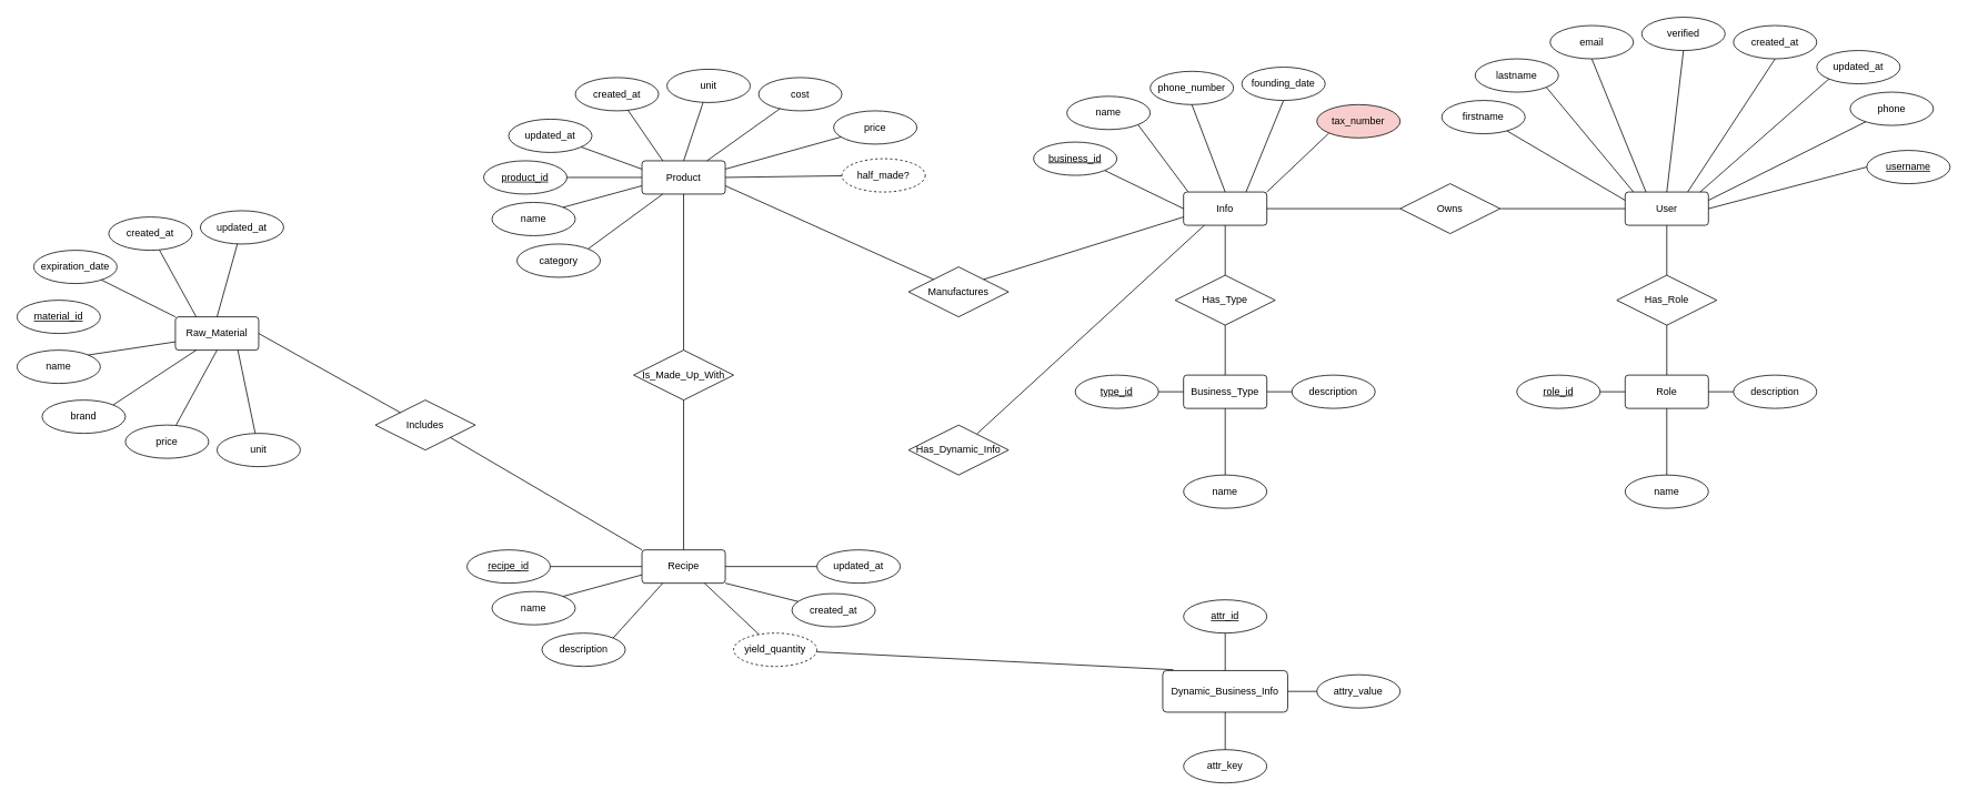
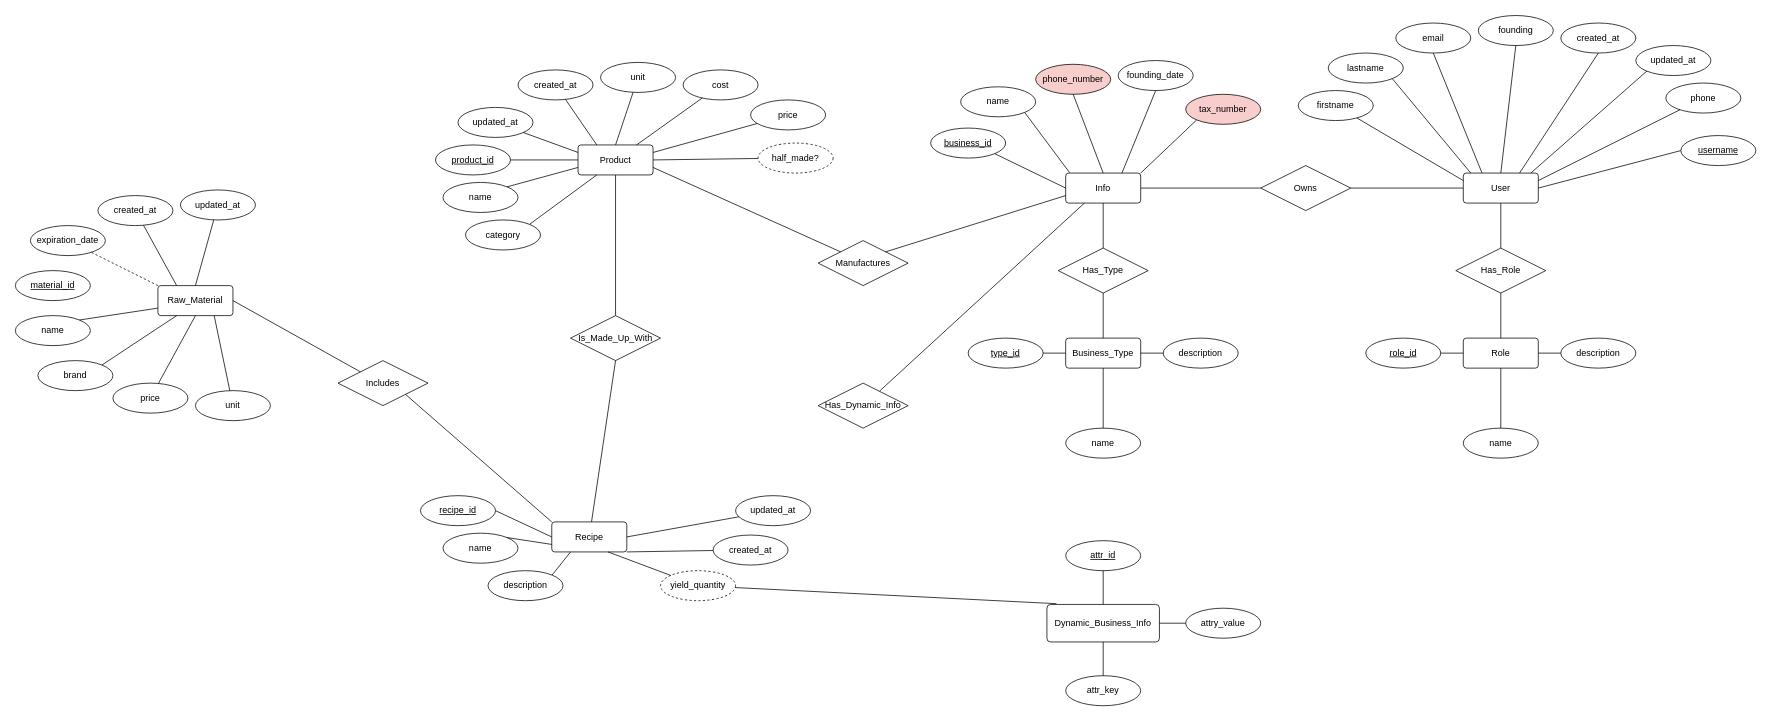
- <mxCell id="6" value="verified" style="ellipse;whiteSpace=wrap;html=1;align=center;" parent="1" vertex="1"><mxGeometry x="1970" y="20" width="100" height="40" as="geometry" /></mxCell>
+ <mxCell id="6" value="founding" style="ellipse;whiteSpace=wrap;html=1;align=center;" parent="1" vertex="1"><mxGeometry x="1970" y="20" width="100" height="40" as="geometry" /></mxCell>
- <mxCell id="24" value="phone_number" style="ellipse;whiteSpace=wrap;html=1;align=center;" parent="1" vertex="1"><mxGeometry x="1380" y="85" width="100" height="40" as="geometry" /></mxCell>
+ <mxCell id="24" value="phone_number" style="ellipse;whiteSpace=wrap;html=1;align=center;fillColor=#f8cecc;" parent="1" vertex="1"><mxGeometry x="1380" y="85" width="100" height="40" as="geometry" /></mxCell>
- <mxCell id="100" value="" style="endArrow=none;html=1;rounded=0;exitX=0;exitY=0;exitDx=0;exitDy=0;" parent="1" source="89" target="99" edge="1"><mxGeometry relative="1" as="geometry"><mxPoint x="370" y="380" as="sourcePoint" /><mxPoint x="441" y="230" as="targetPoint" /></mxGeometry></mxCell>
+ <mxCell id="100" value="" style="endArrow=none;html=1;rounded=0;exitX=0;exitY=0;exitDx=0;exitDy=0;dashed=1;" parent="1" source="89" target="99" edge="1"><mxGeometry relative="1" as="geometry"><mxPoint x="370" y="380" as="sourcePoint" /><mxPoint x="441" y="230" as="targetPoint" /></mxGeometry></mxCell>
- <mxCell id="76" value="Recipe" style="rounded=1;arcSize=10;whiteSpace=wrap;html=1;align=center;" parent="1" vertex="1"><mxGeometry x="770" y="660" width="100" height="40" as="geometry" /></mxCell>
+ <mxCell id="76" value="Recipe" style="rounded=1;arcSize=10;whiteSpace=wrap;html=1;align=center;" parent="1" vertex="1"><mxGeometry x="735" y="695" width="100" height="40" as="geometry" /></mxCell>
